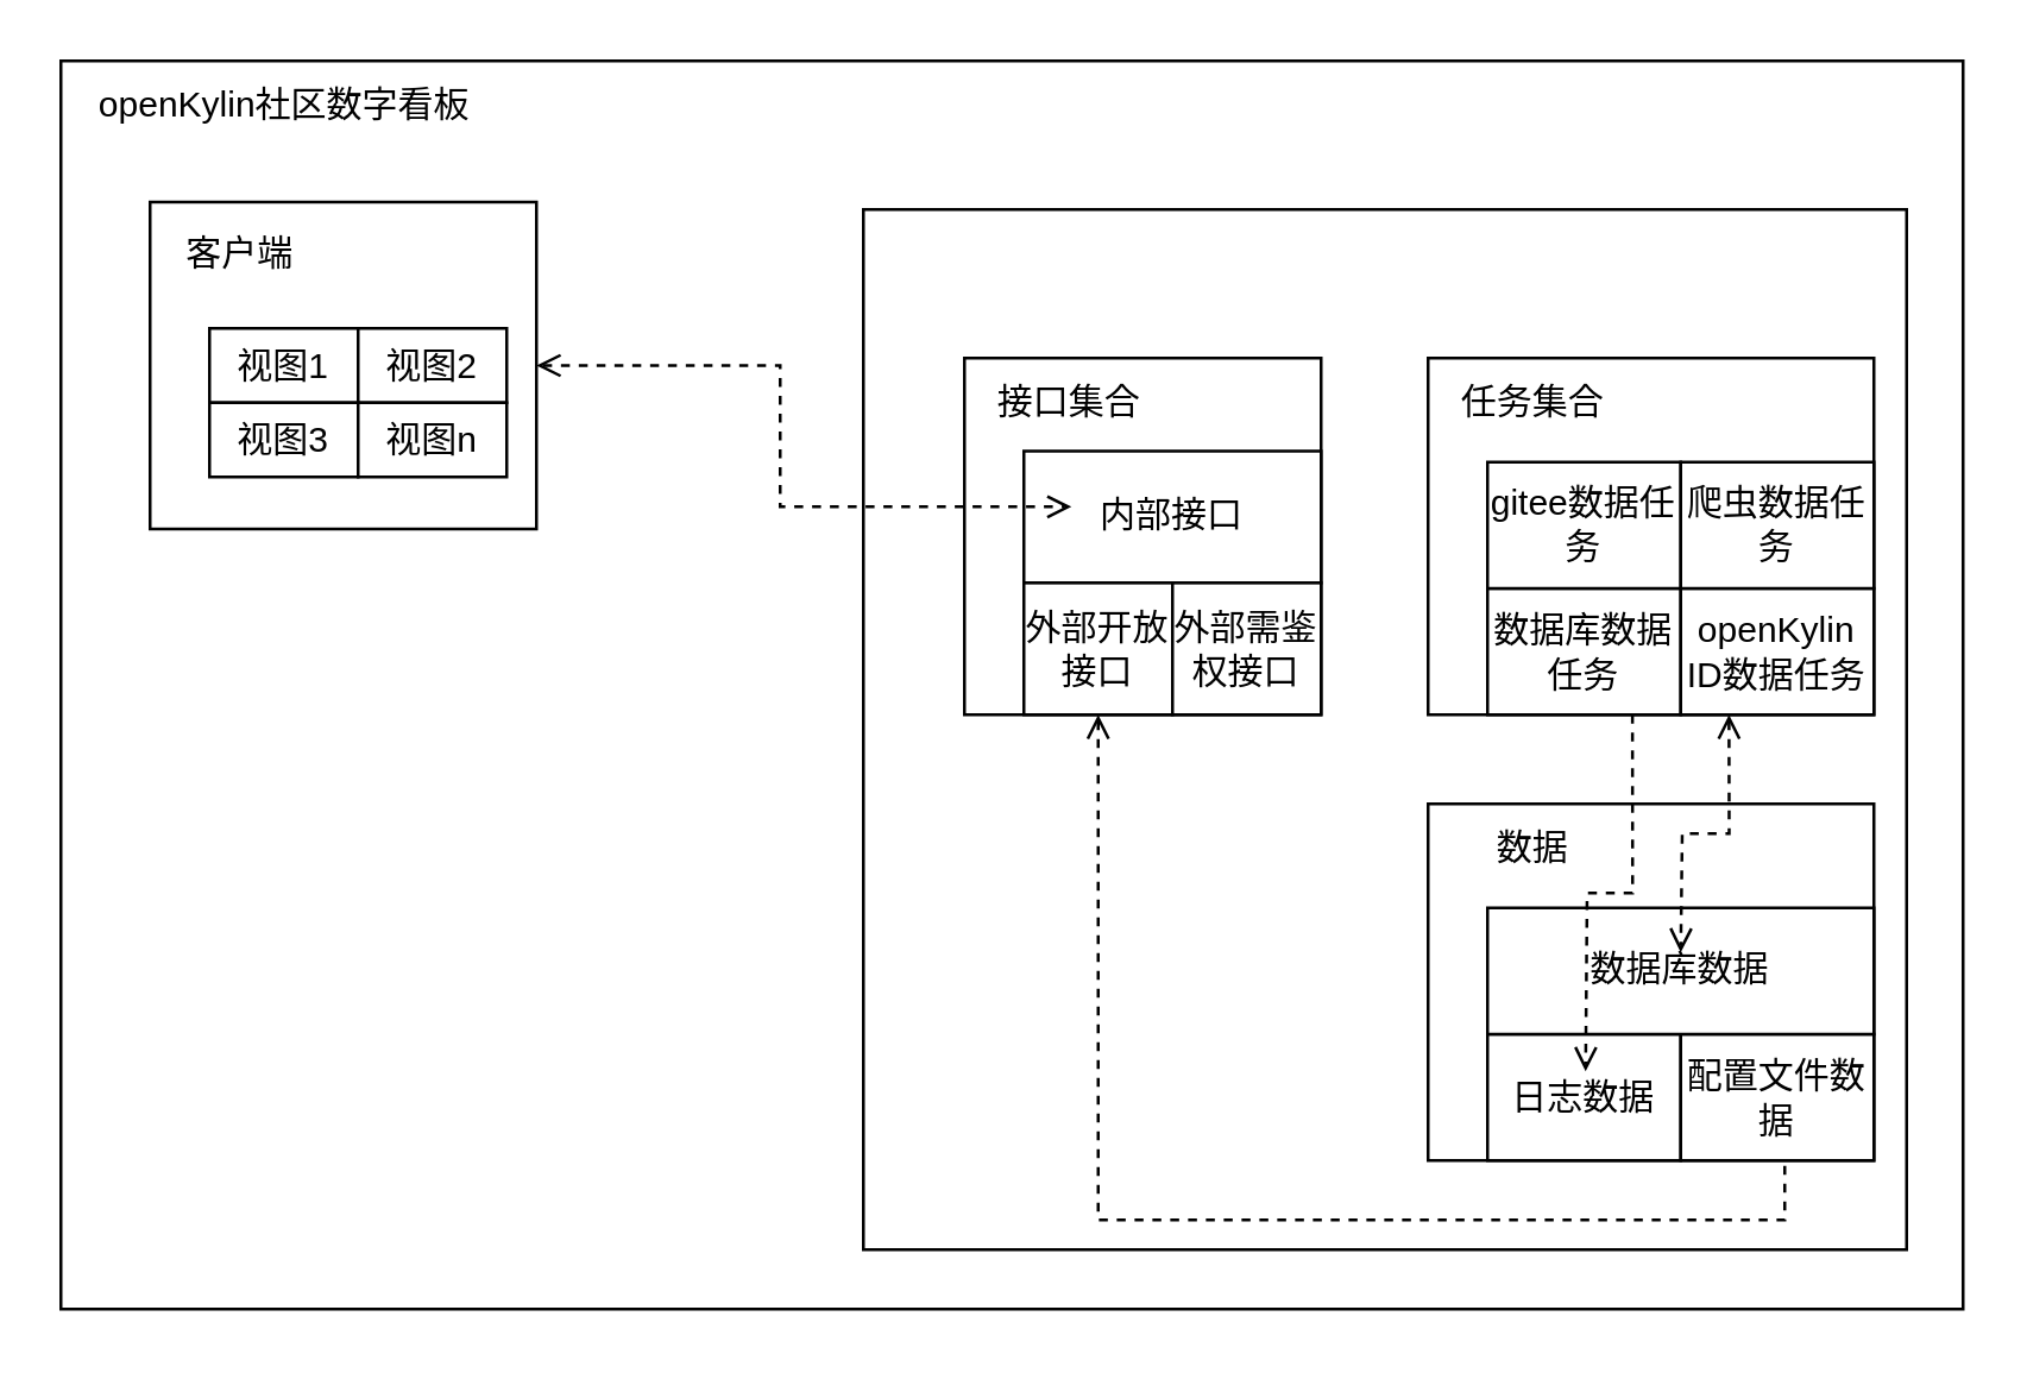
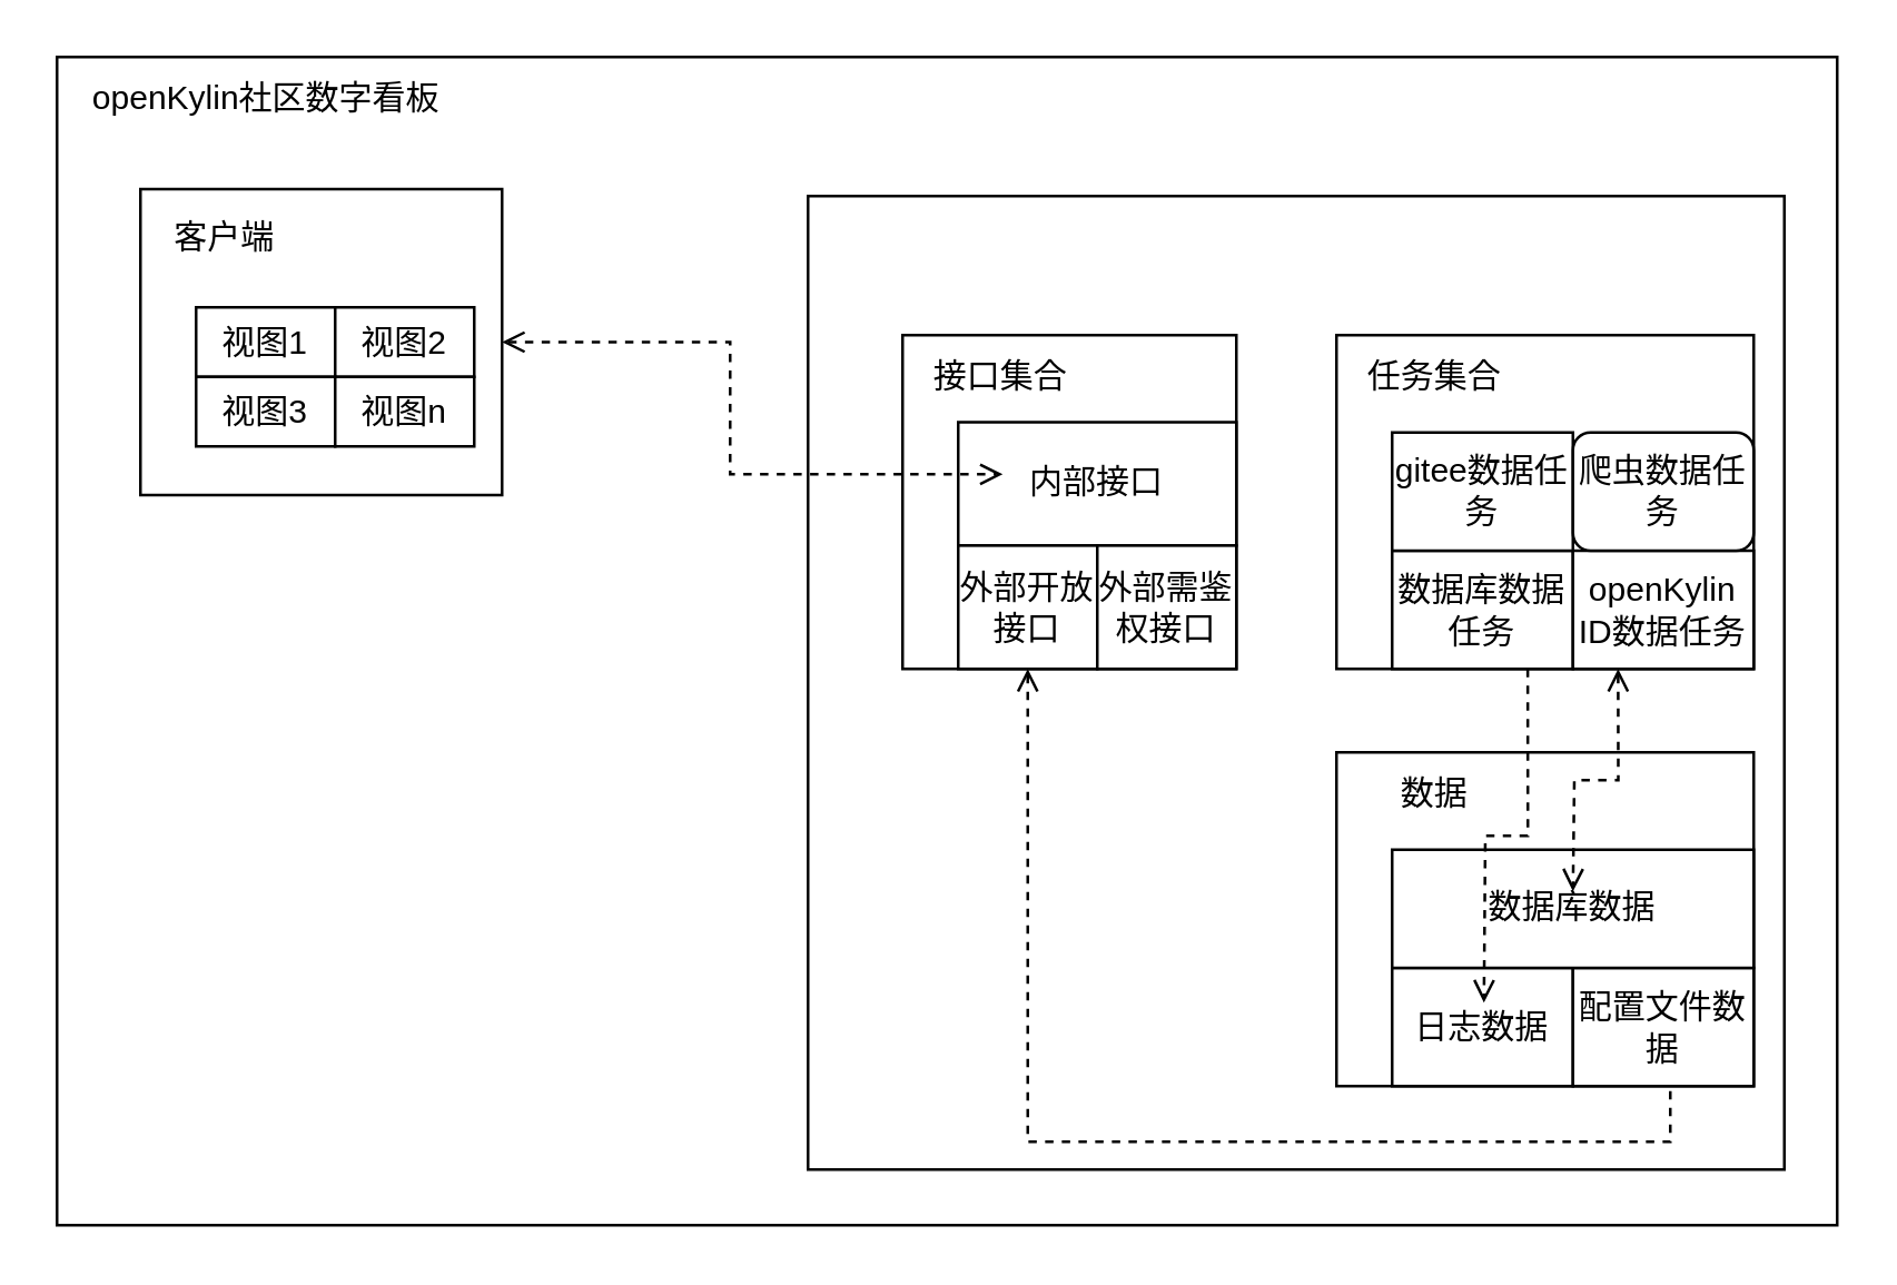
- <mxCell id="16" value="爬虫数据任务" style="rounded=0;whiteSpace=wrap;html=1;" vertex="1" parent="11"><mxGeometry x="85" y="35" width="65" height="42.5" as="geometry" /></mxCell>
+ <mxCell id="16" value="爬虫数据任务" style="whiteSpace=wrap;html=1;rounded=1;" vertex="1" parent="11"><mxGeometry x="85" y="35" width="65" height="42.5" as="geometry" /></mxCell>
